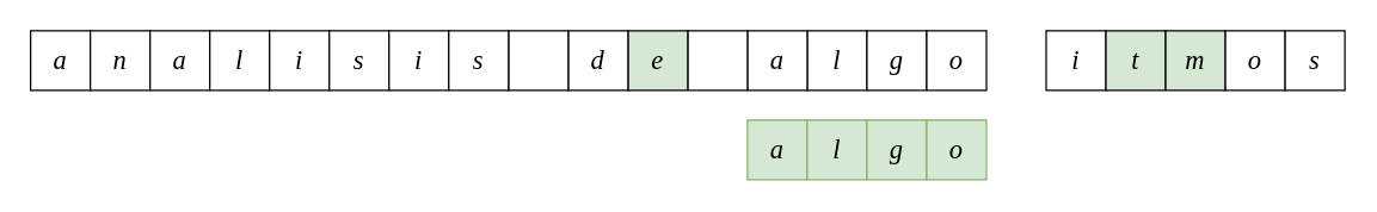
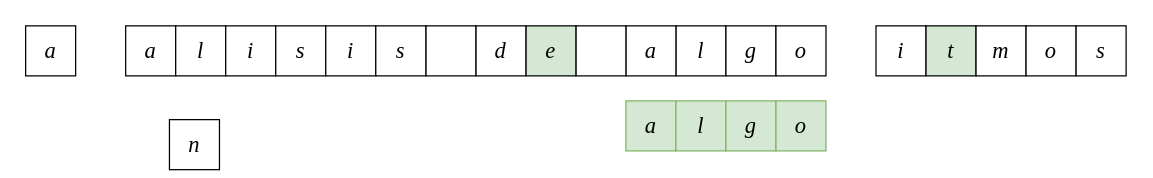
- <mxCell id="3" value="&lt;font face=&quot;cm&quot; style=&quot;font-size: 18px&quot;&gt;&lt;i&gt;n&lt;/i&gt;&lt;/font&gt;" style="whiteSpace=wrap;html=1;aspect=fixed;" parent="1" vertex="1"><mxGeometry x="60" y="20" width="40" height="40" as="geometry" /></mxCell>
+ <mxCell id="3" value="&lt;font face=&quot;cm&quot; style=&quot;font-size: 18px&quot;&gt;&lt;i&gt;n&lt;/i&gt;&lt;/font&gt;" style="whiteSpace=wrap;html=1;aspect=fixed;" parent="1" vertex="1"><mxGeometry x="135" y="95" width="40" height="40" as="geometry" /></mxCell>
- <mxCell id="20" value="&lt;font face=&quot;cm&quot; style=&quot;font-size: 18px&quot;&gt;&lt;i&gt;m&lt;/i&gt;&lt;/font&gt;" style="whiteSpace=wrap;html=1;aspect=fixed;fillColor=#d5e8d4;" parent="1" vertex="1"><mxGeometry x="780" y="20" width="40" height="40" as="geometry" /></mxCell>
+ <mxCell id="20" value="&lt;font face=&quot;cm&quot; style=&quot;font-size: 18px&quot;&gt;&lt;i&gt;m&lt;/i&gt;&lt;/font&gt;" style="whiteSpace=wrap;html=1;aspect=fixed;" parent="1" vertex="1"><mxGeometry x="780" y="20" width="40" height="40" as="geometry" /></mxCell>
